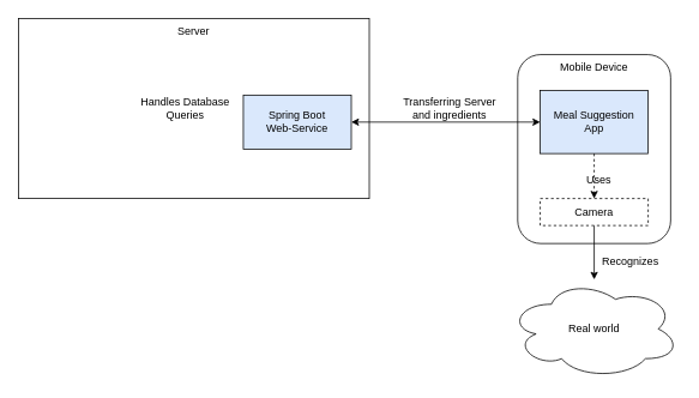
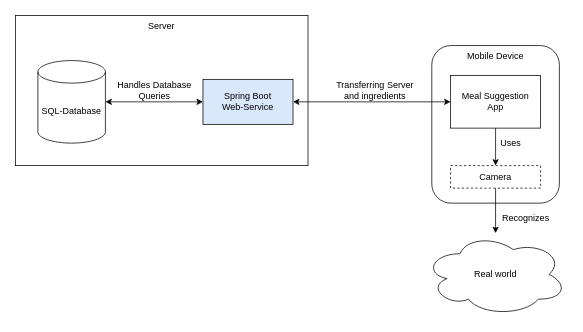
+ <mxCell id="3" value="SQL-Database" style="shape=cylinder3;whiteSpace=wrap;html=1;boundedLbl=1;backgroundOutline=1;size=15;" parent="1" vertex="1"><mxGeometry x="50" y="80" width="90" height="110" as="geometry" /></mxCell>
+ <mxCell id="6" value="" style="endArrow=classic;startArrow=classic;html=1;" parent="1" source="3" target="4" edge="1"><mxGeometry width="50" height="50" relative="1" as="geometry"><mxPoint x="400" y="420" as="sourcePoint" /><mxPoint x="450" y="370" as="targetPoint" /></mxGeometry></mxCell>
- <mxCell id="9" value="Meal Suggestion&lt;br&gt;App" style="rounded=0;whiteSpace=wrap;html=1;fillColor=#dae8fc;" parent="1" vertex="1"><mxGeometry x="600" y="100" width="120" height="70" as="geometry" /></mxCell>
+ <mxCell id="9" value="Meal Suggestion&lt;br&gt;App" style="rounded=0;whiteSpace=wrap;html=1;" parent="1" vertex="1"><mxGeometry x="600" y="100" width="120" height="70" as="geometry" /></mxCell>
- <mxCell id="8" style="edgeStyle=orthogonalEdgeStyle;rounded=0;orthogonalLoop=1;jettySize=auto;html=1;dashed=1;" edge="1" parent="1" source="9" target="14"><mxGeometry relative="1" as="geometry" /></mxCell>
+ <mxCell id="8" style="edgeStyle=orthogonalEdgeStyle;rounded=0;orthogonalLoop=1;jettySize=auto;html=1;" edge="1" parent="1" source="9" target="14"><mxGeometry relative="1" as="geometry" /></mxCell>
- <mxCell id="15" value="Uses" style="text;html=1;align=center;verticalAlign=middle;resizable=0;points=[];autosize=1;" vertex="1" parent="1"><mxGeometry x="645" y="190" width="40" height="20" as="geometry" /></mxCell>
+ <mxCell id="15" value="Uses" style="text;html=1;align=center;verticalAlign=middle;resizable=0;points=[];autosize=1;" vertex="1" parent="1"><mxGeometry x="660" y="180" width="40" height="20" as="geometry" /></mxCell>
